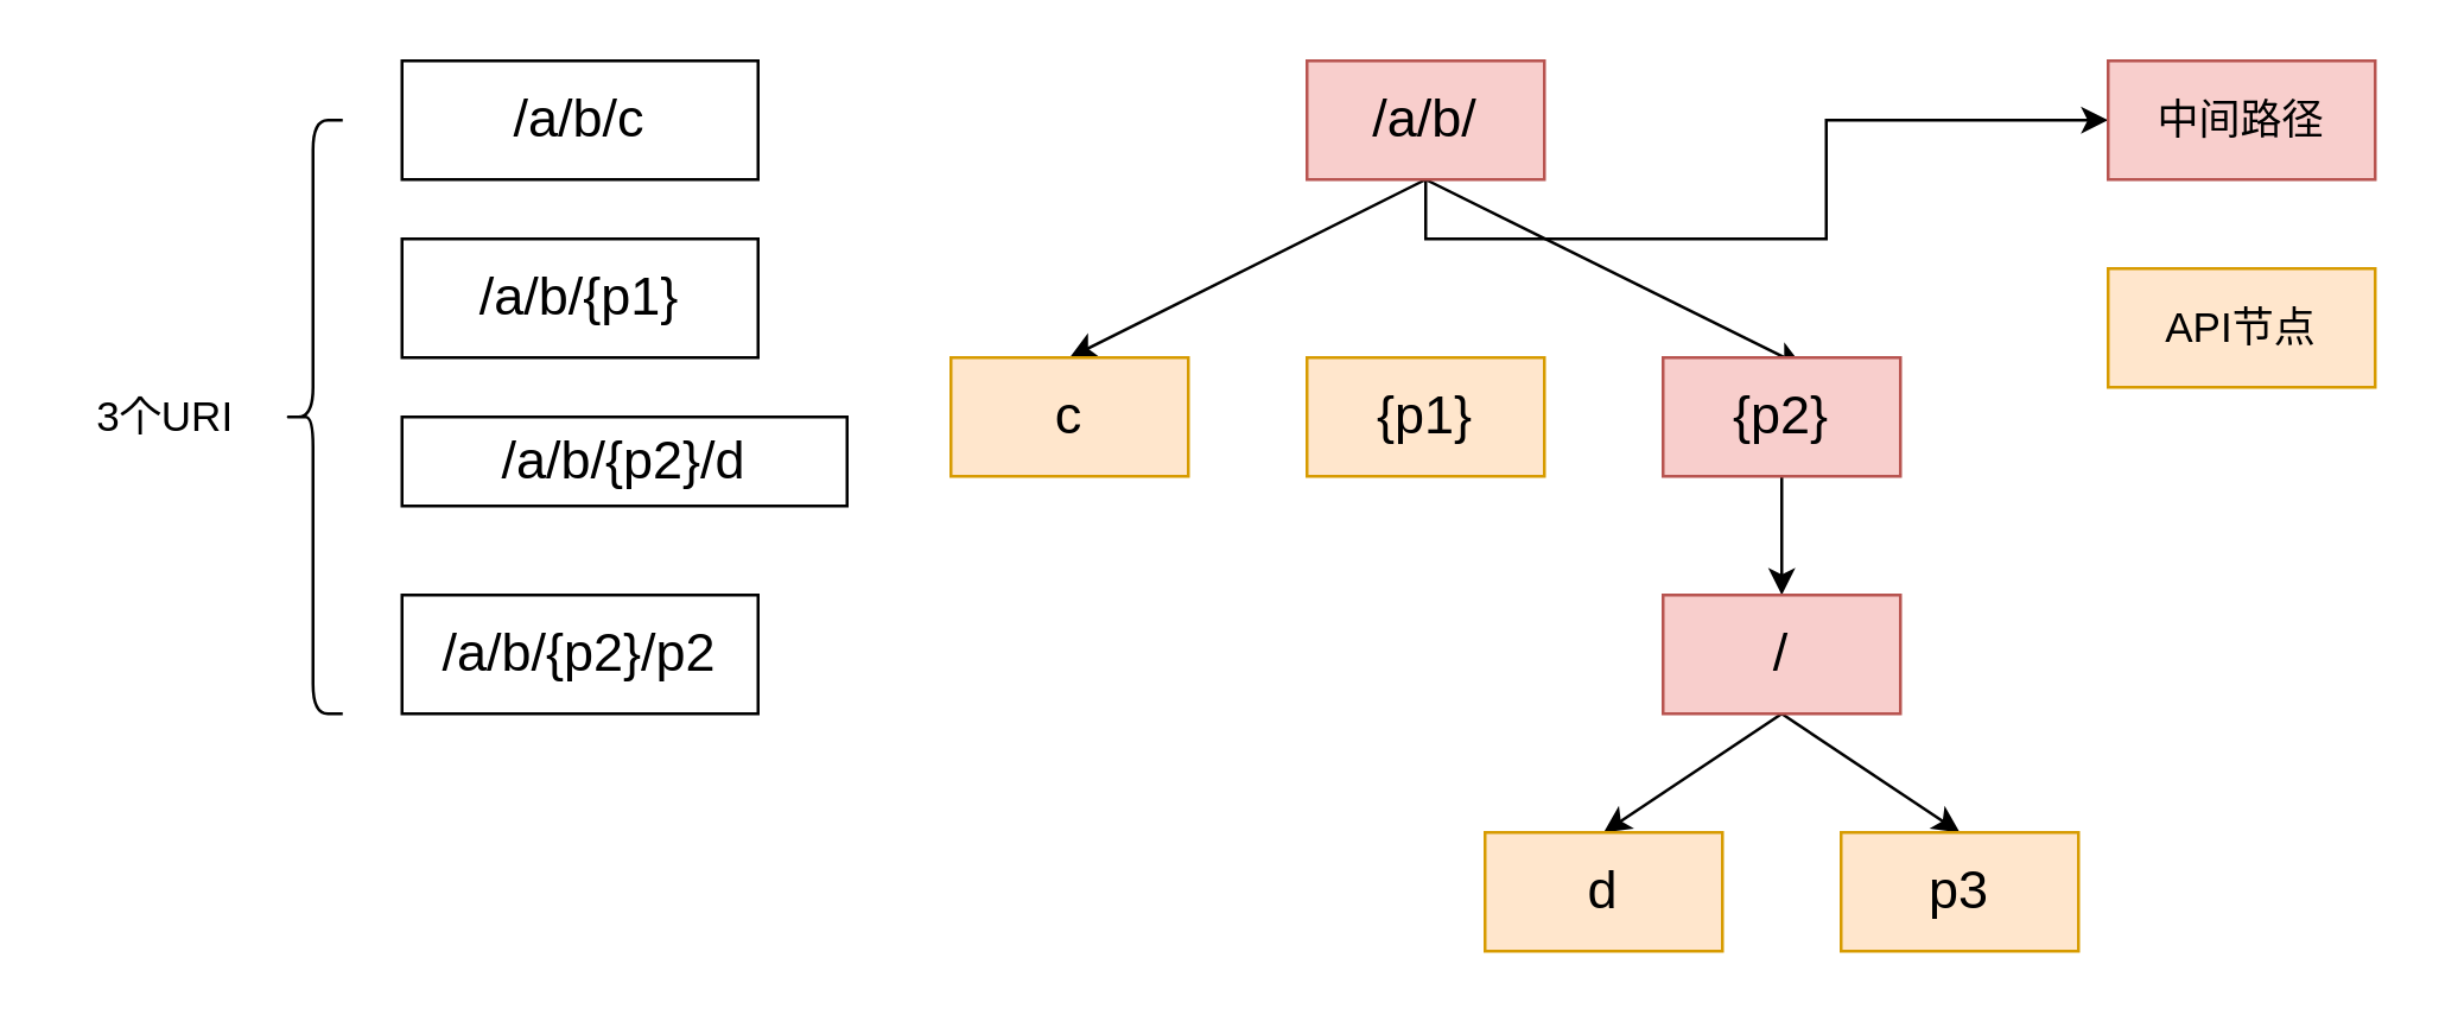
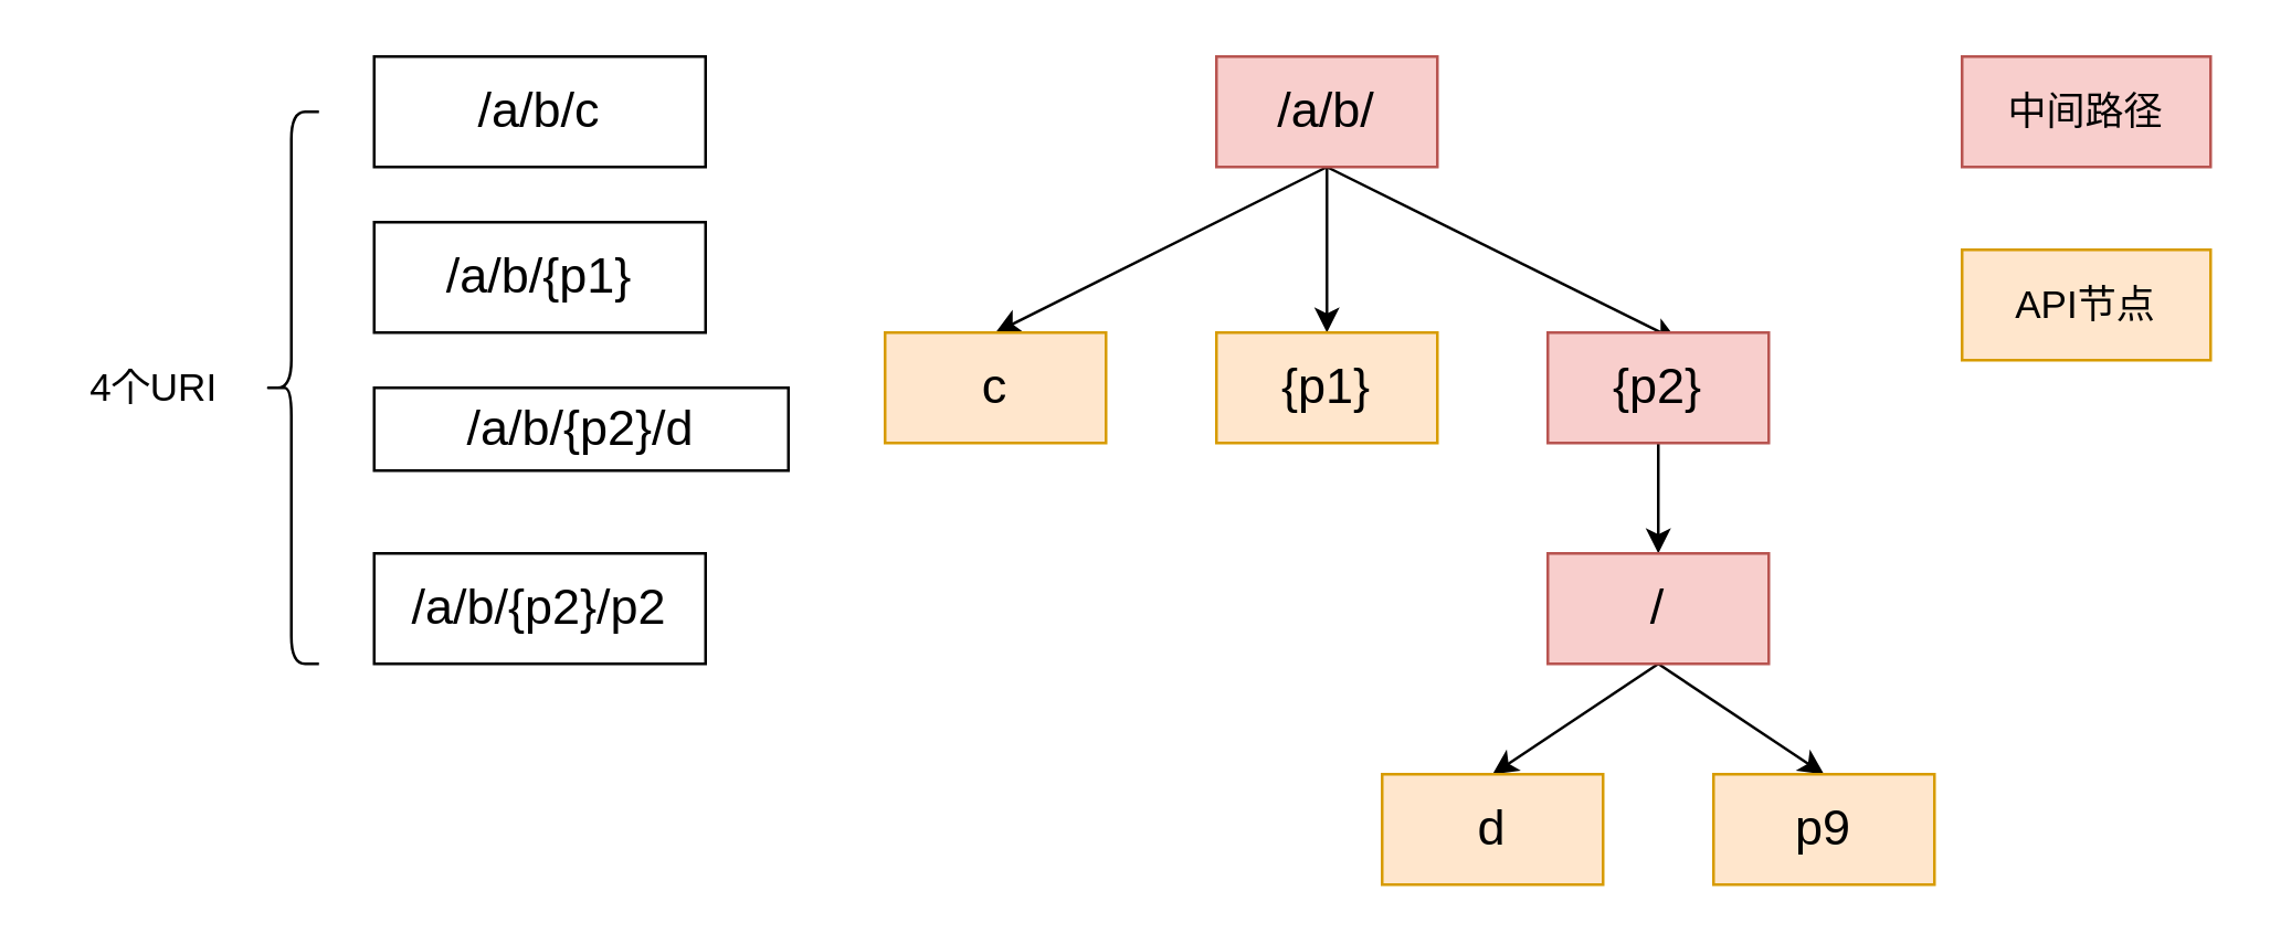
- <mxCell id="3" style="edgeStyle=orthogonalEdgeStyle;rounded=0;orthogonalLoop=1;jettySize=auto;html=1;exitX=0.5;exitY=1;exitDx=0;exitDy=0;" edge="1" parent="1" source="5" target="19"><mxGeometry relative="1" as="geometry" /></mxCell>
+ <mxCell id="3" style="edgeStyle=orthogonalEdgeStyle;rounded=0;orthogonalLoop=1;jettySize=auto;html=1;exitX=0.5;exitY=1;exitDx=0;exitDy=0;entryX=0.5;entryY=0;entryDx=0;entryDy=0;" edge="1" parent="1" source="5" target="7"><mxGeometry relative="1" as="geometry" /></mxCell>
- <mxCell id="22" value="&lt;font style=&quot;font-size: 14px;&quot;&gt;3个URI&lt;/font&gt;" style="text;html=1;align=center;verticalAlign=middle;resizable=0;points=[];autosize=1;strokeColor=none;fillColor=none;" vertex="1" parent="1"><mxGeometry x="20" y="125" width="70" height="30" as="geometry" /></mxCell>
+ <mxCell id="22" value="&lt;font style=&quot;font-size: 14px;&quot;&gt;4个URI&lt;/font&gt;" style="text;html=1;align=center;verticalAlign=middle;resizable=0;points=[];autosize=1;strokeColor=none;fillColor=none;" vertex="1" parent="1"><mxGeometry x="20" y="125" width="70" height="30" as="geometry" /></mxCell>
- <mxCell id="14" value="&lt;font style=&quot;font-size: 18px;&quot;&gt;p3&lt;/font&gt;" style="rounded=0;whiteSpace=wrap;html=1;fillColor=#ffe6cc;strokeColor=#d79b00;" vertex="1" parent="1"><mxGeometry x="620" y="280" width="80" height="40" as="geometry" /></mxCell>
+ <mxCell id="14" value="&lt;font style=&quot;font-size: 18px;&quot;&gt;p9&lt;/font&gt;" style="rounded=0;whiteSpace=wrap;html=1;fillColor=#ffe6cc;strokeColor=#d79b00;" vertex="1" parent="1"><mxGeometry x="620" y="280" width="80" height="40" as="geometry" /></mxCell>
